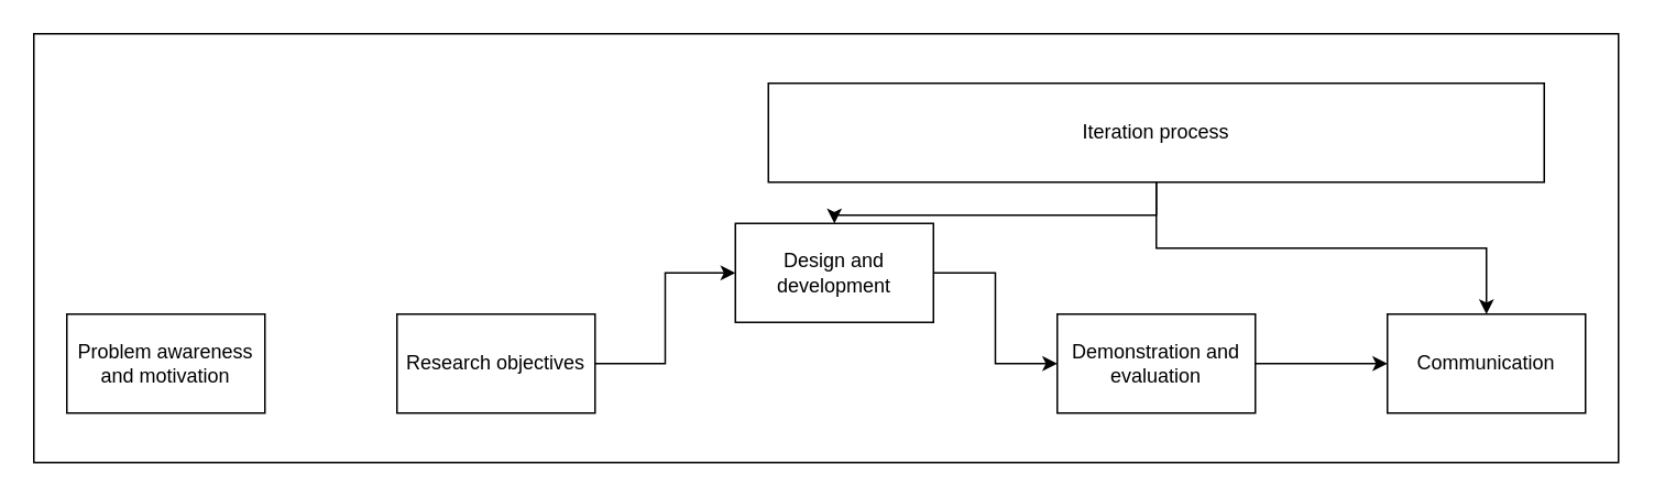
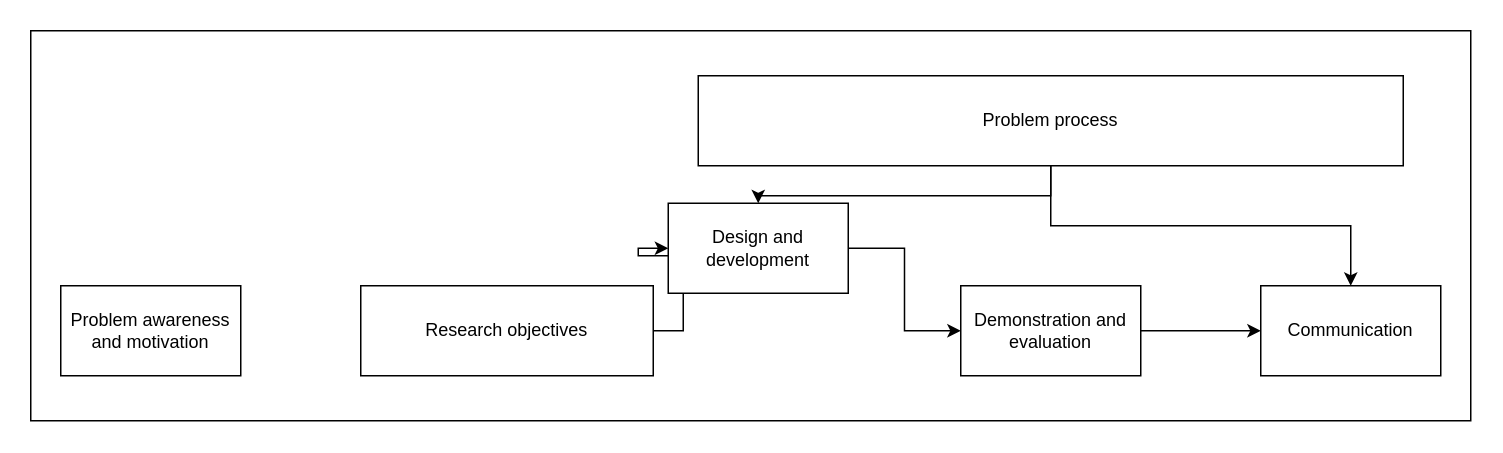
- <mxCell id="13" value="Iteration process" style="whiteSpace=wrap;html=1;rounded=0;" vertex="1" parent="1"><mxGeometry x="465" y="50" width="470" height="60" as="geometry" /></mxCell>
+ <mxCell id="13" value="Problem process" style="whiteSpace=wrap;html=1;rounded=0;" vertex="1" parent="1"><mxGeometry x="465" y="50" width="470" height="60" as="geometry" /></mxCell>
- <mxCell id="5" value="Research objectives" style="whiteSpace=wrap;html=1;rounded=0;" vertex="1" parent="1"><mxGeometry x="240" y="190" width="120" height="60" as="geometry" /></mxCell>
+ <mxCell id="5" value="Research objectives" style="whiteSpace=wrap;html=1;rounded=0;" vertex="1" parent="1"><mxGeometry x="240" y="190" width="195" height="60" as="geometry" /></mxCell>
